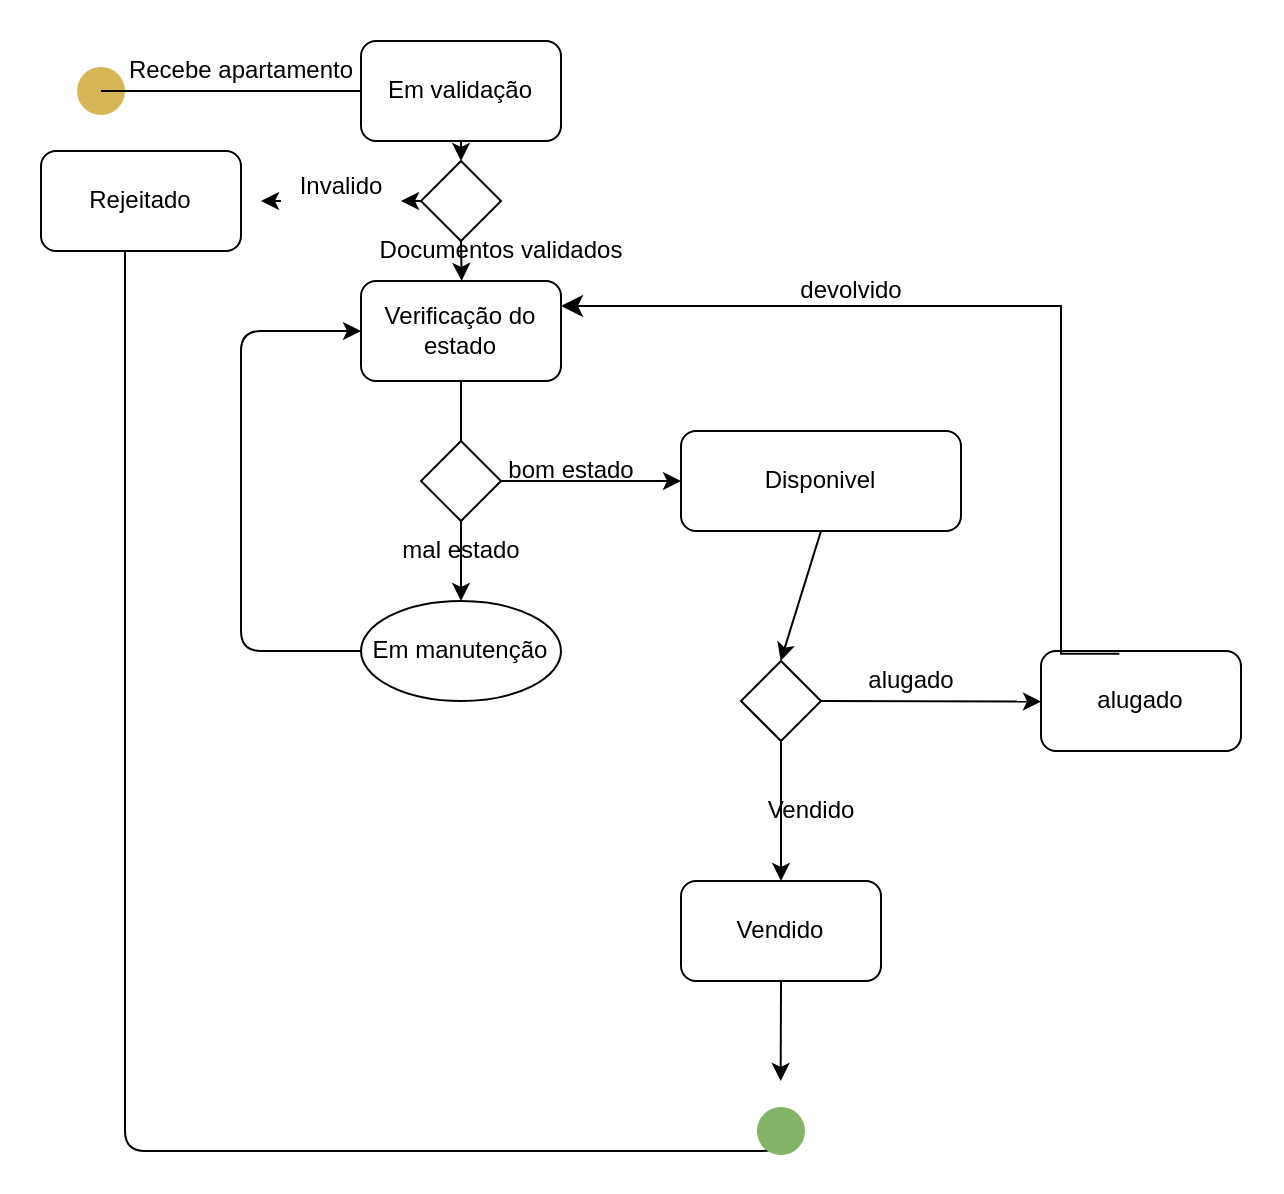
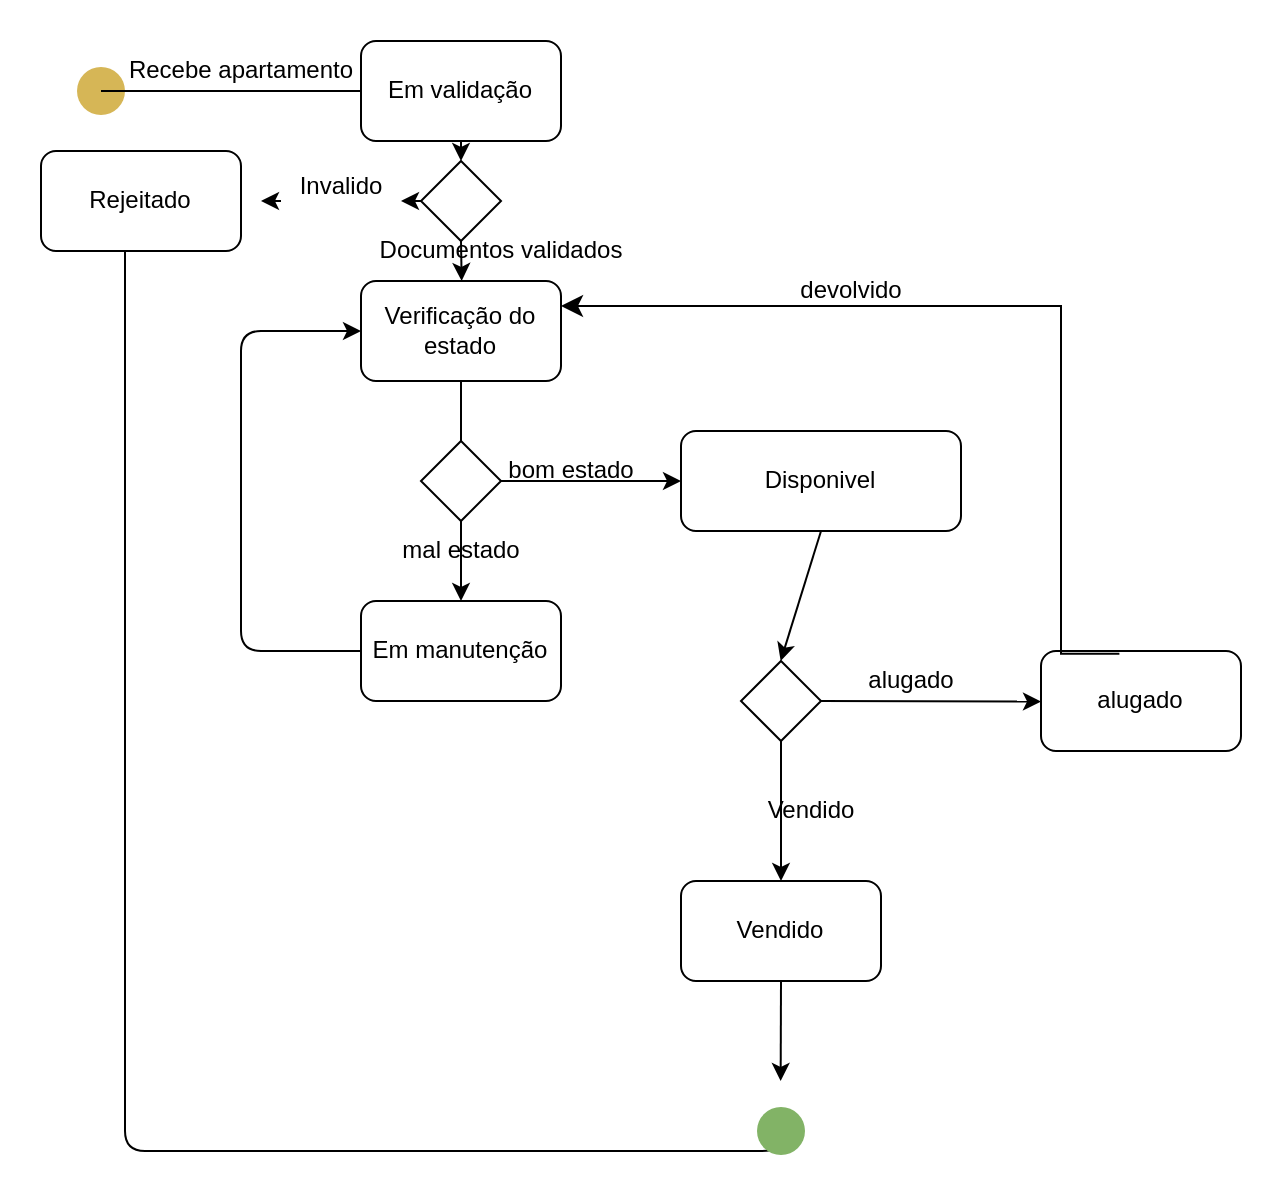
- <mxCell id="7" value="Em manutenção" style="ellipse;whiteSpace=wrap;html=1;" vertex="1" parent="1"><mxGeometry x="180" y="300" width="100" height="50" as="geometry" /></mxCell>
+ <mxCell id="7" value="Em manutenção" style="rounded=1;whiteSpace=wrap;html=1;" vertex="1" parent="1"><mxGeometry x="180" y="300" width="100" height="50" as="geometry" /></mxCell>
